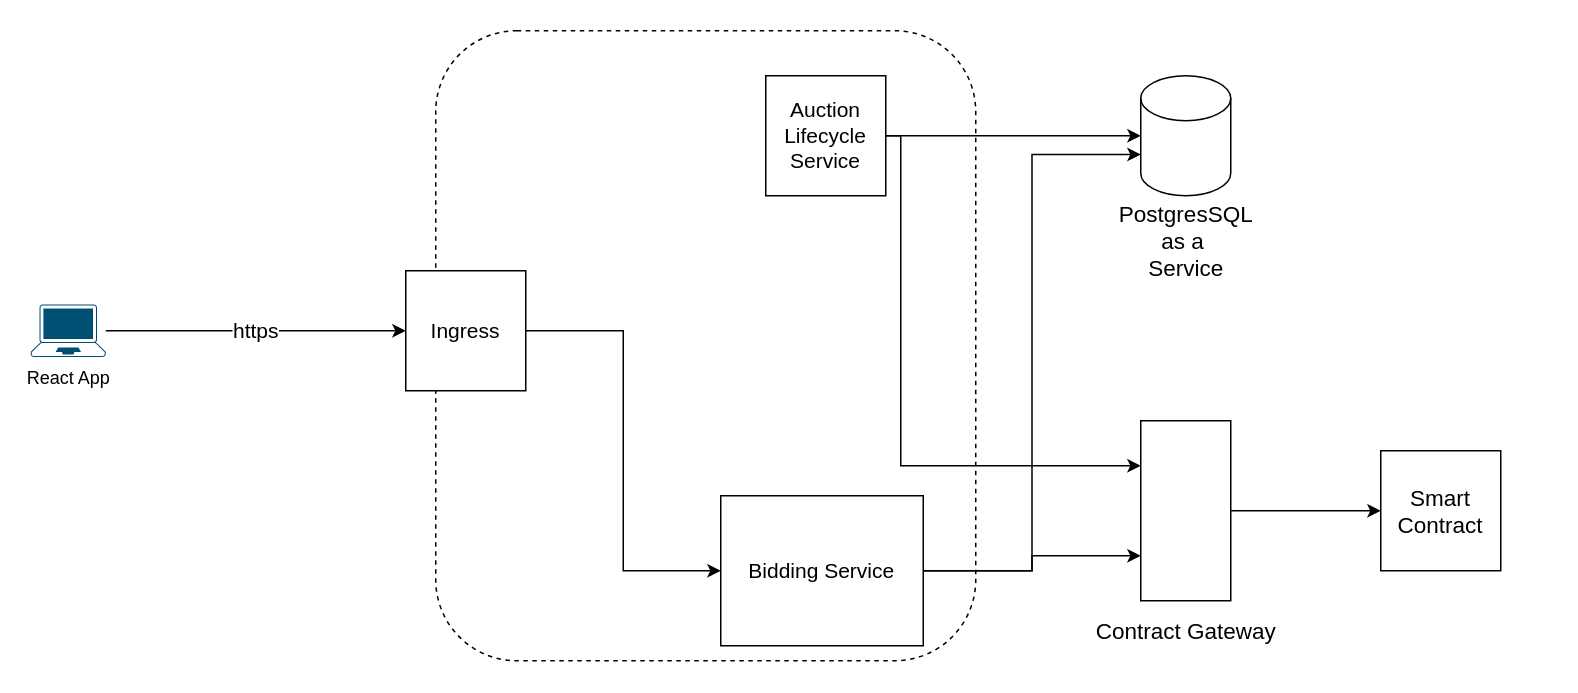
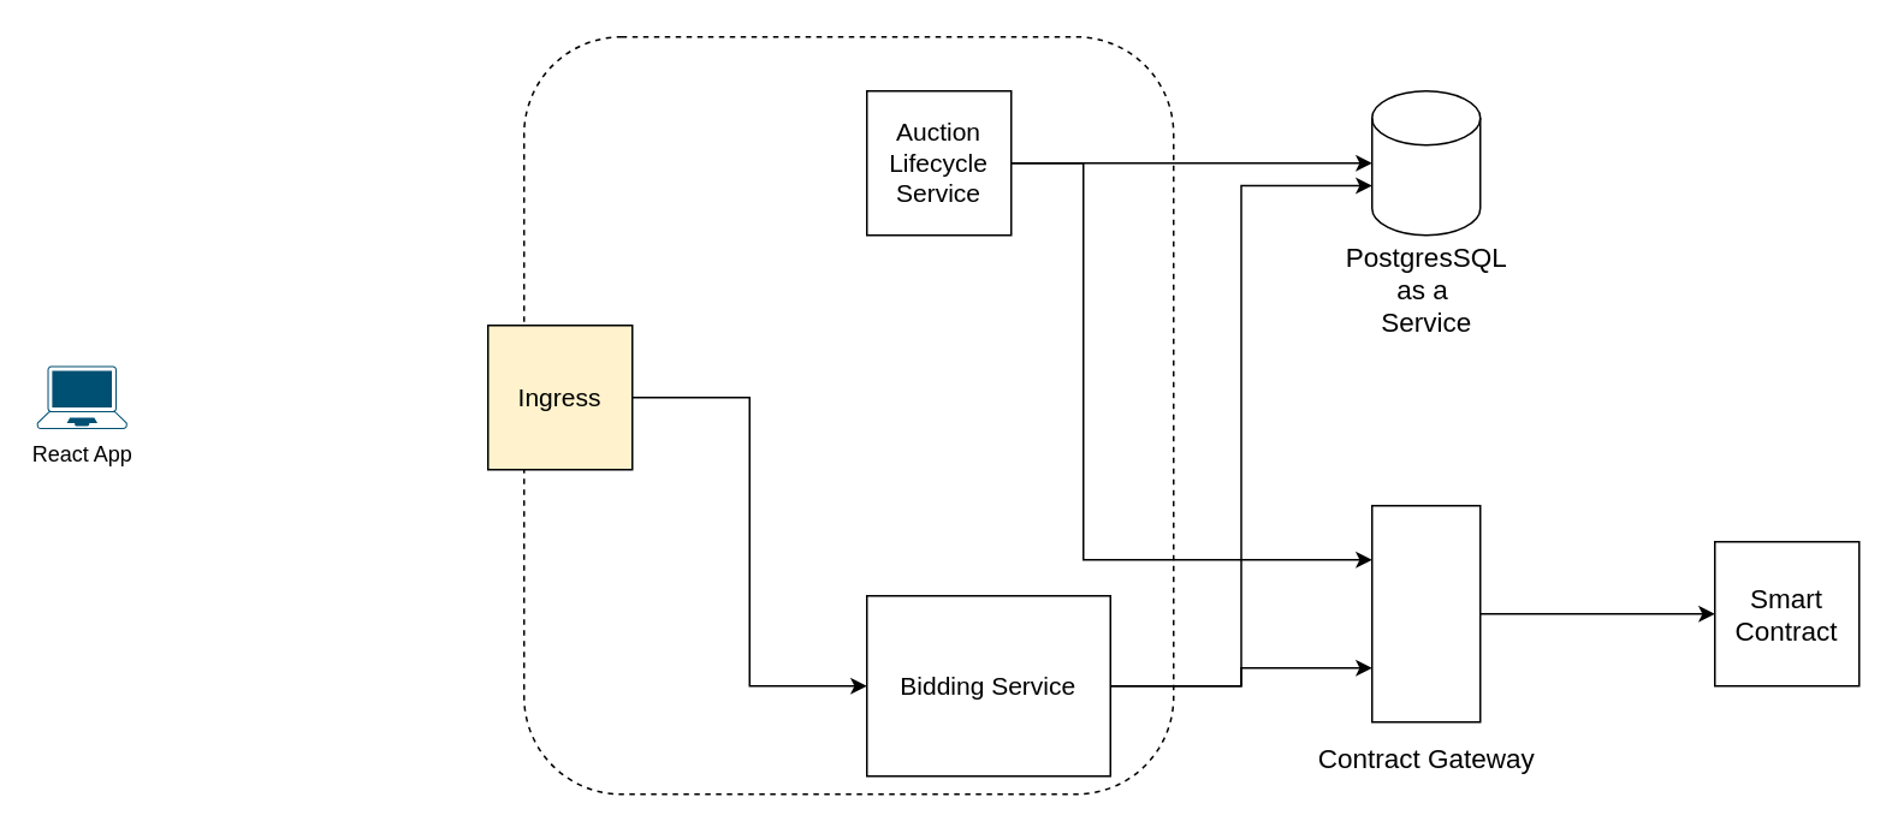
- <mxCell id="9" value="&lt;font style=&quot;font-size: 14px&quot;&gt;Auction Lifecycle Service&lt;/font&gt;" style="whiteSpace=wrap;html=1;aspect=fixed;fillColor=#ffffff;" vertex="1" parent="1"><mxGeometry x="510" y="50" width="80" height="80" as="geometry" /></mxCell>
+ <mxCell id="9" value="&lt;font style=&quot;font-size: 14px&quot;&gt;Auction Lifecycle Service&lt;/font&gt;" style="whiteSpace=wrap;html=1;aspect=fixed;fillColor=#ffffff;" vertex="1" parent="1"><mxGeometry x="480" y="50" width="80" height="80" as="geometry" /></mxCell>
- <mxCell id="5" value="&lt;font style=&quot;font-size: 14px&quot;&gt;https&lt;/font&gt;" style="edgeStyle=orthogonalEdgeStyle;rounded=0;orthogonalLoop=1;jettySize=auto;html=1;entryX=0;entryY=0.5;entryDx=0;entryDy=0;" edge="1" parent="1" source="6" target="4"><mxGeometry relative="1" as="geometry"><mxPoint x="150" y="220" as="targetPoint" /></mxGeometry></mxCell>
- <mxCell id="4" value="&lt;font style=&quot;font-size: 14px&quot;&gt;Ingress&lt;/font&gt;" style="whiteSpace=wrap;html=1;aspect=fixed;" vertex="1" parent="1"><mxGeometry x="270" y="180" width="80" height="80" as="geometry" /></mxCell>
+ <mxCell id="4" value="&lt;font style=&quot;font-size: 14px&quot;&gt;Ingress&lt;/font&gt;" style="whiteSpace=wrap;html=1;aspect=fixed;fillColor=#fff2cc;" vertex="1" parent="1"><mxGeometry x="270" y="180" width="80" height="80" as="geometry" /></mxCell>
- <mxCell id="18" value="Smart Contract" style="whiteSpace=wrap;html=1;aspect=fixed;strokeWidth=1;fillColor=#ffffff;fontSize=15;" vertex="1" parent="1"><mxGeometry x="920" y="300" width="80" height="80" as="geometry" /></mxCell>
+ <mxCell id="18" value="Smart Contract" style="whiteSpace=wrap;html=1;aspect=fixed;strokeWidth=1;fillColor=#ffffff;fontSize=15;" vertex="1" parent="1"><mxGeometry x="950" y="300" width="80" height="80" as="geometry" /></mxCell>
